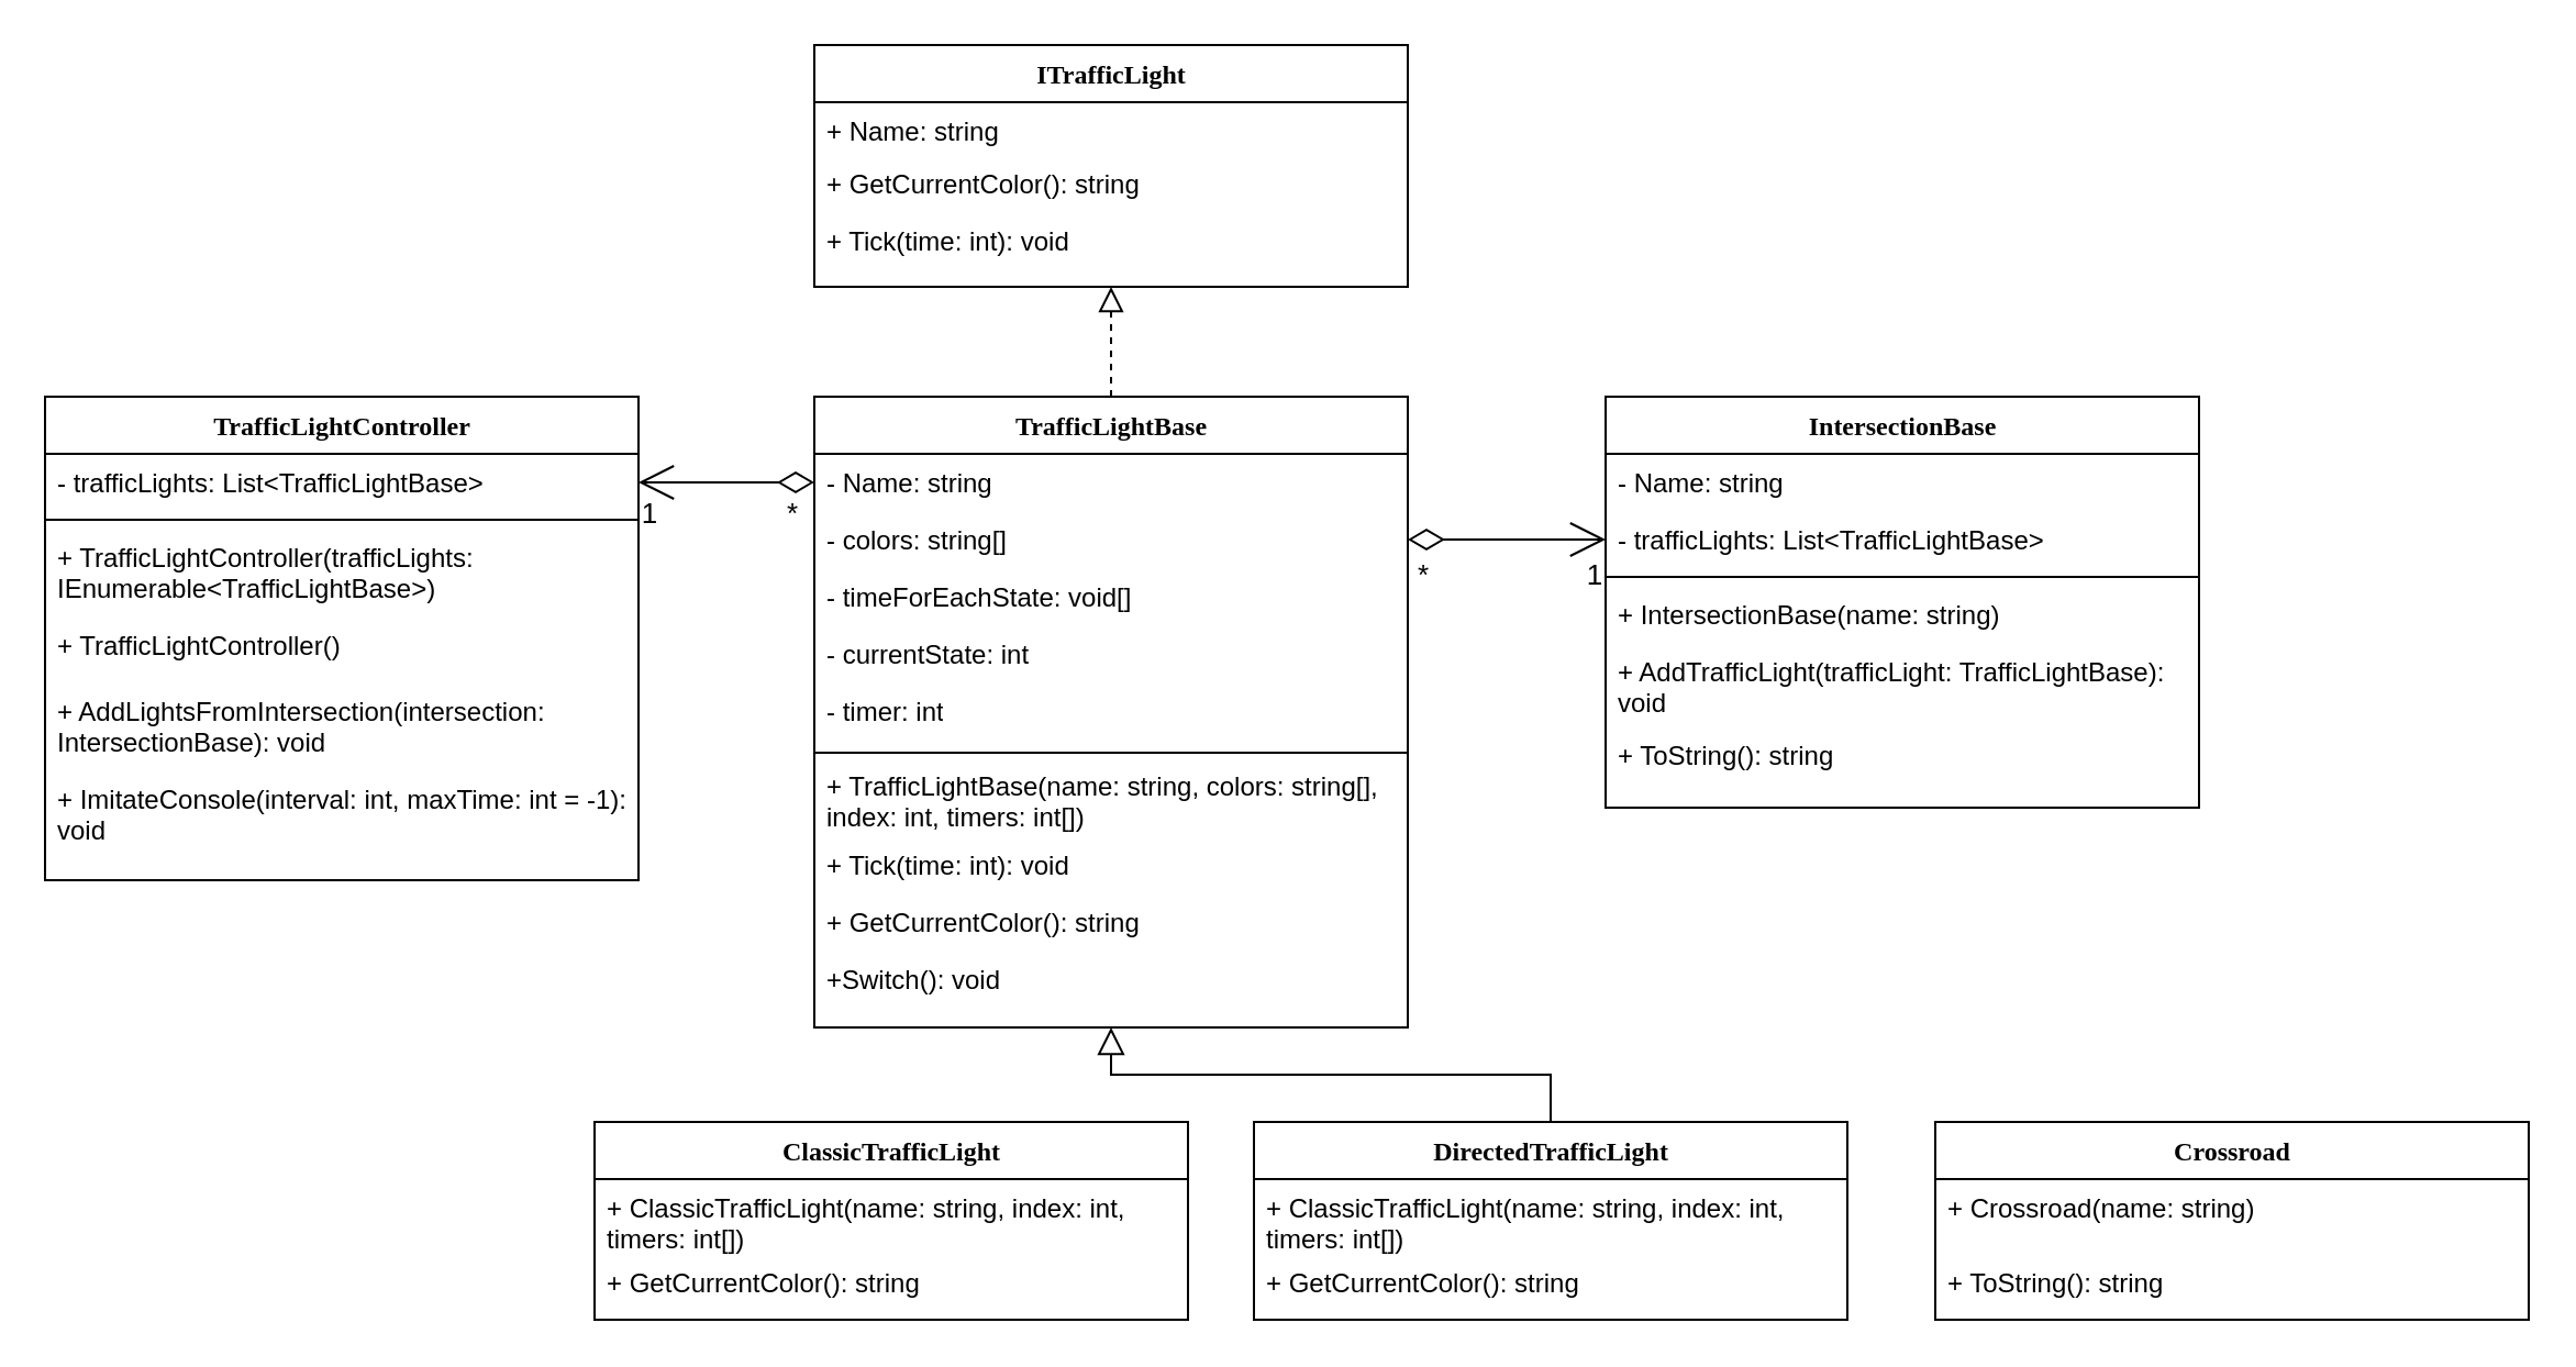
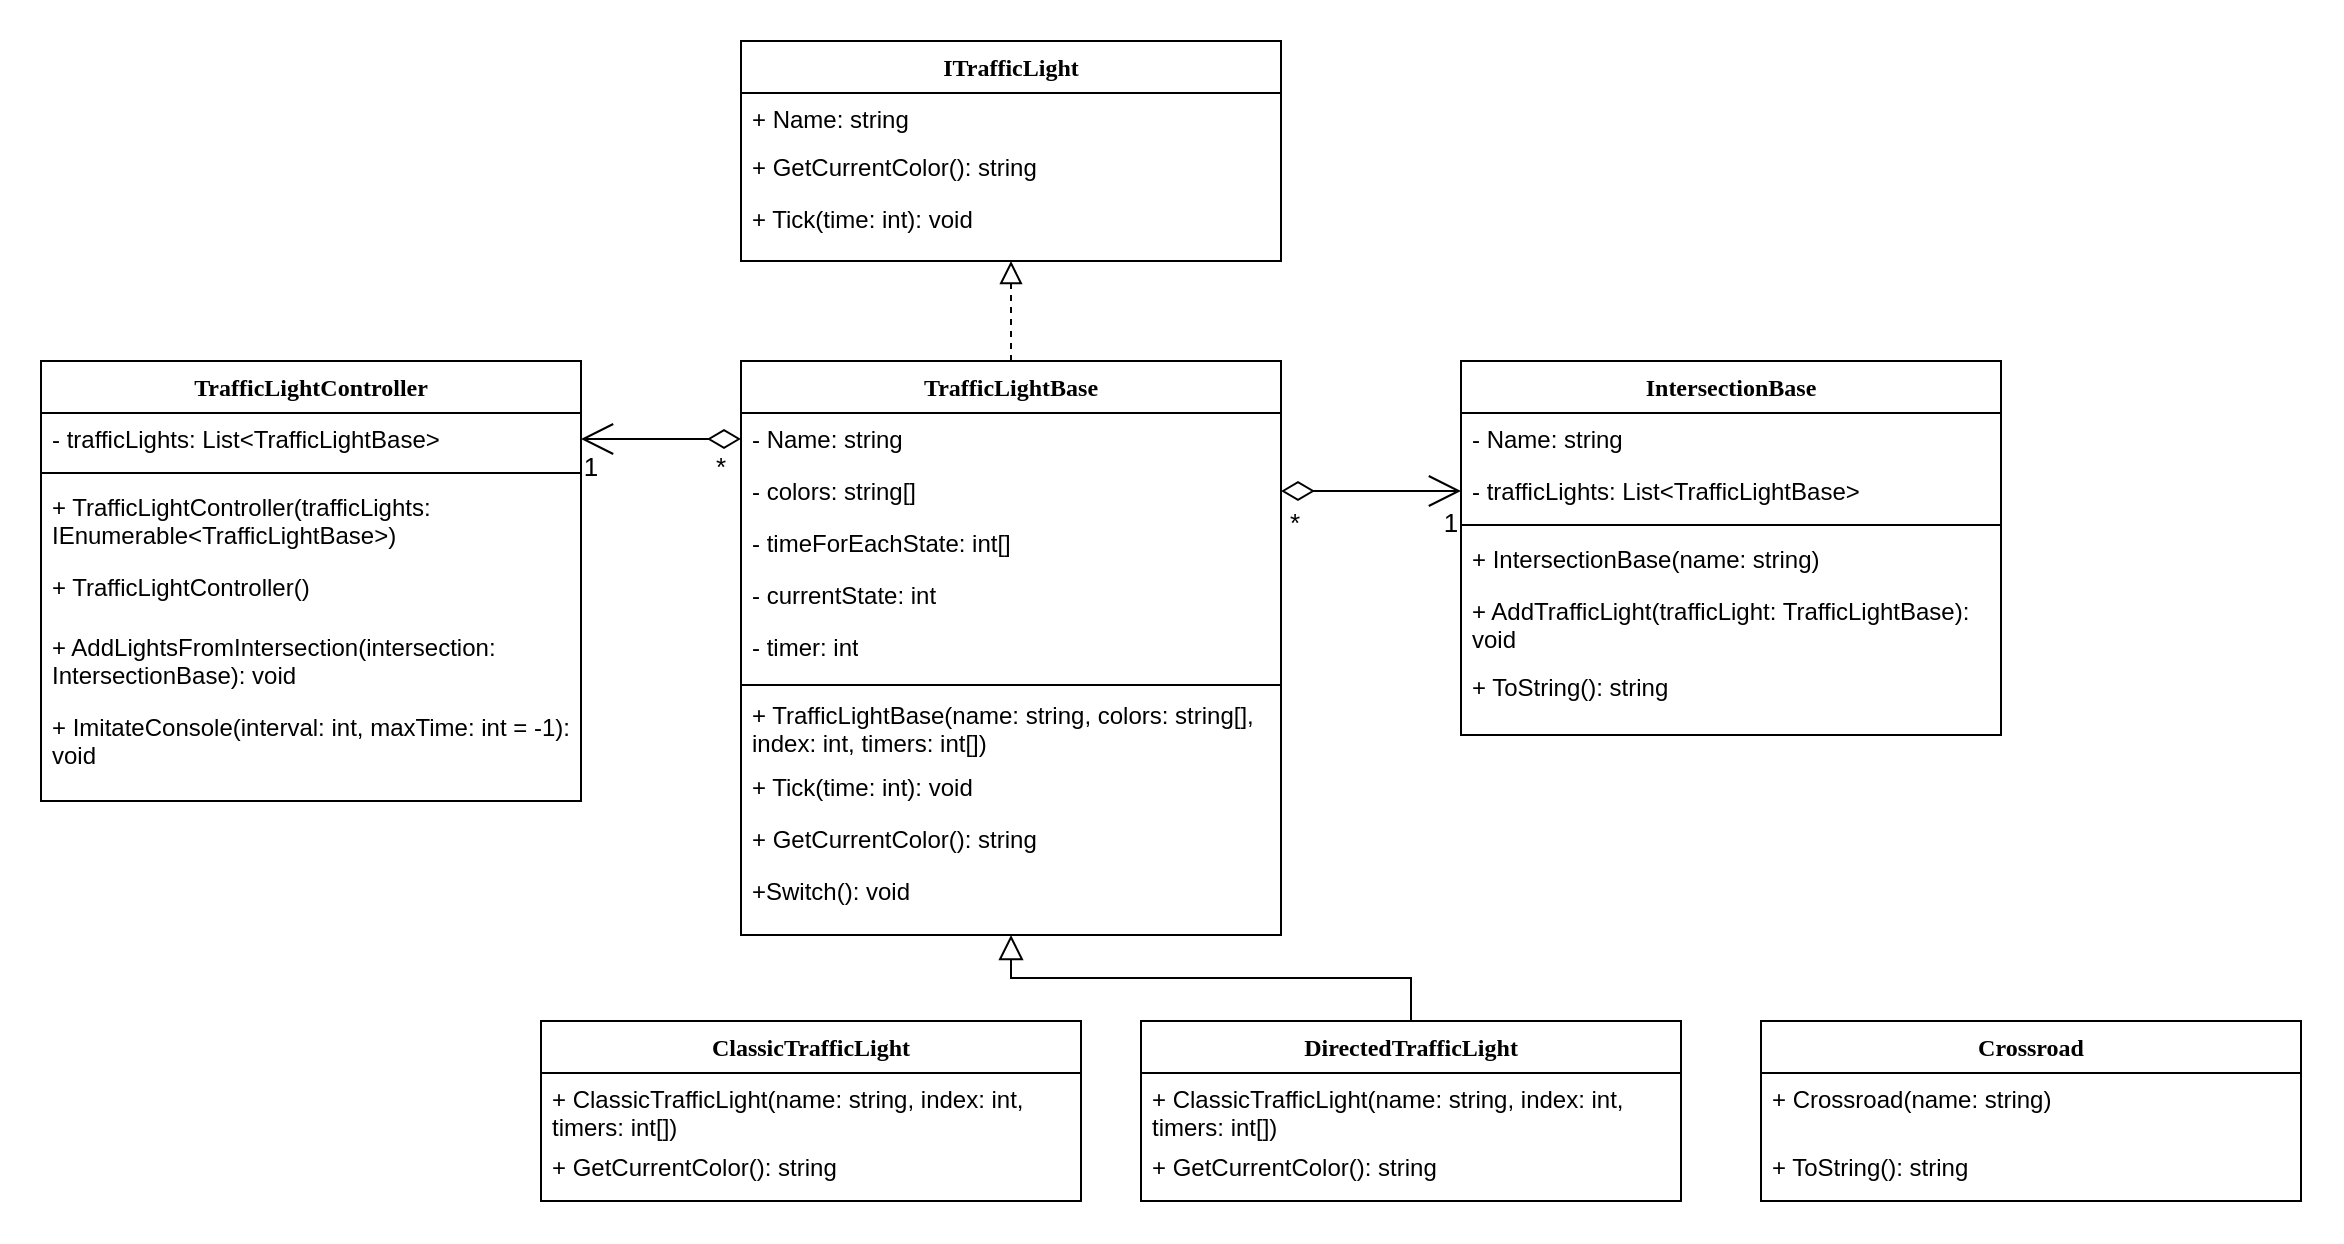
- <mxCell id="13" value="- timeForEachState: void[]&lt;br&gt;" style="text;html=1;strokeColor=none;fillColor=none;align=left;verticalAlign=top;spacingLeft=4;spacingRight=4;whiteSpace=wrap;overflow=hidden;rotatable=0;points=[[0,0.5],[1,0.5]];portConstraint=eastwest;" vertex="1" parent="10"><mxGeometry y="78" width="270" height="26" as="geometry" /></mxCell>
+ <mxCell id="13" value="- timeForEachState: int[]&lt;br&gt;" style="text;html=1;strokeColor=none;fillColor=none;align=left;verticalAlign=top;spacingLeft=4;spacingRight=4;whiteSpace=wrap;overflow=hidden;rotatable=0;points=[[0,0.5],[1,0.5]];portConstraint=eastwest;" vertex="1" parent="10"><mxGeometry y="78" width="270" height="26" as="geometry" /></mxCell>
